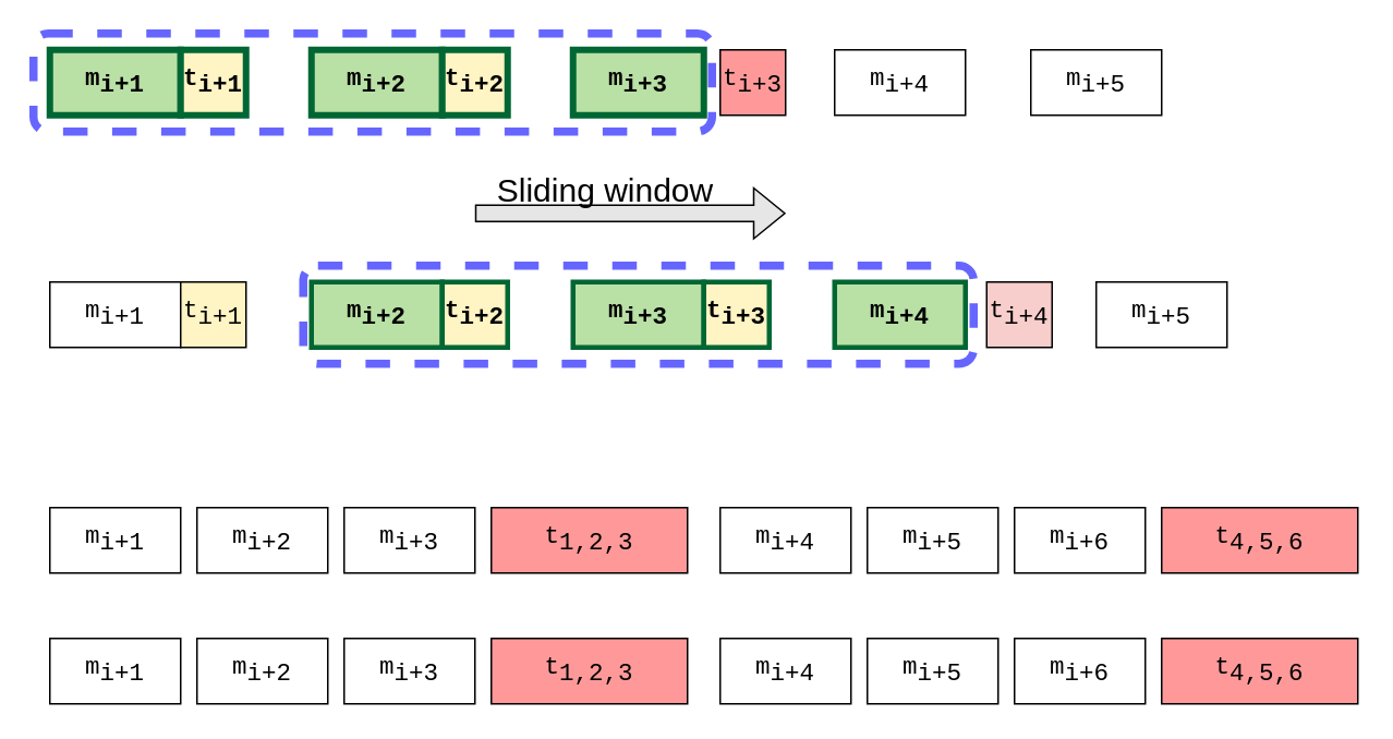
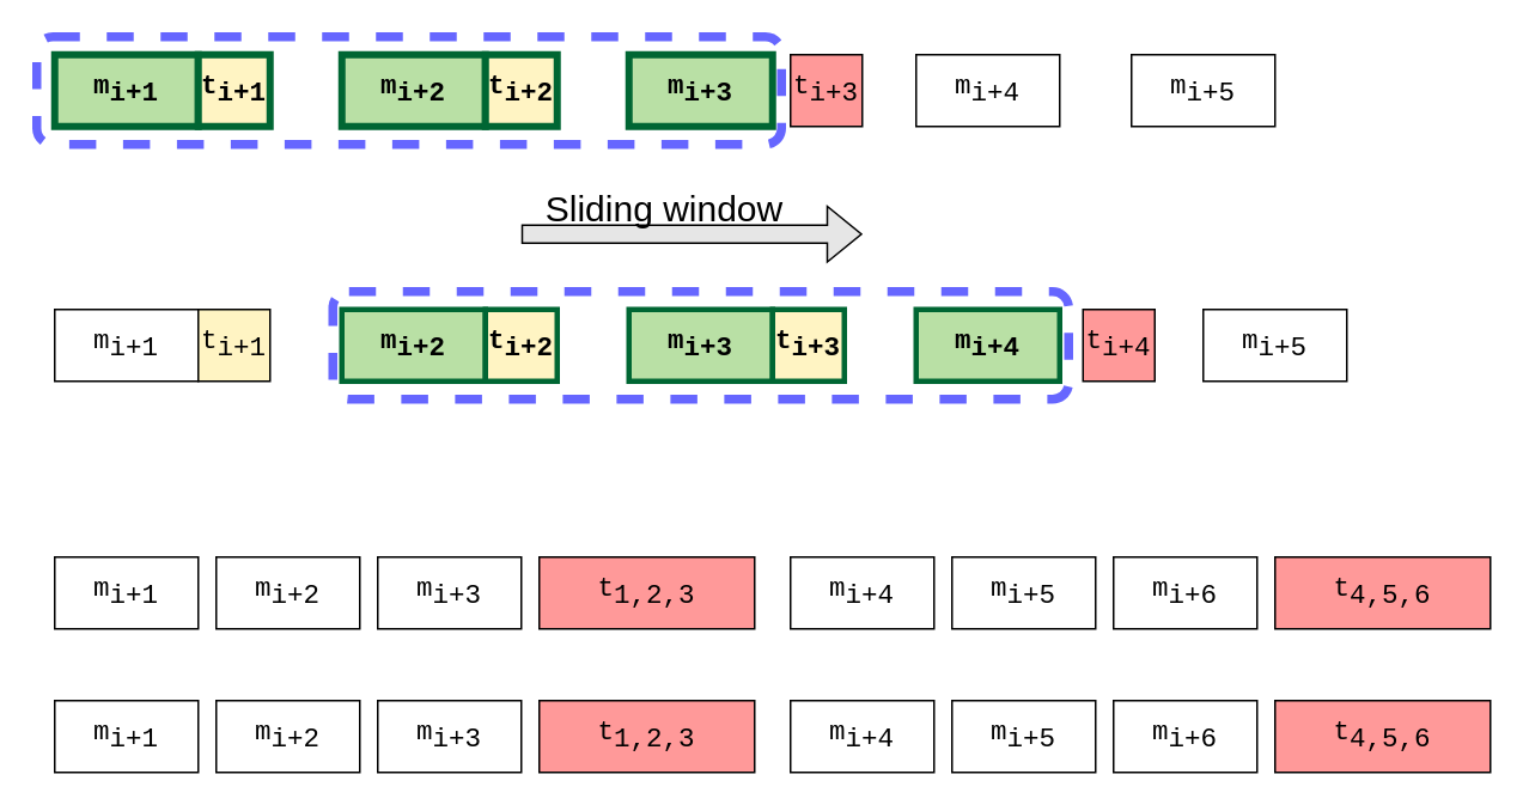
- <mxCell id="16" value="t&lt;sub style=&quot;font-size: 15px;&quot;&gt;i+4&lt;/sub&gt;" style="rounded=0;whiteSpace=wrap;html=1;fontFamily=Courier New;fontSize=15;fillColor=#f8cecc;" vertex="1" parent="1"><mxGeometry x="603" y="172" width="40" height="40" as="geometry" /></mxCell>
+ <mxCell id="16" value="t&lt;sub style=&quot;font-size: 15px;&quot;&gt;i+4&lt;/sub&gt;" style="rounded=0;whiteSpace=wrap;html=1;fontFamily=Courier New;fontSize=15;fillColor=#FF9999;" vertex="1" parent="1"><mxGeometry x="603" y="172" width="40" height="40" as="geometry" /></mxCell>
